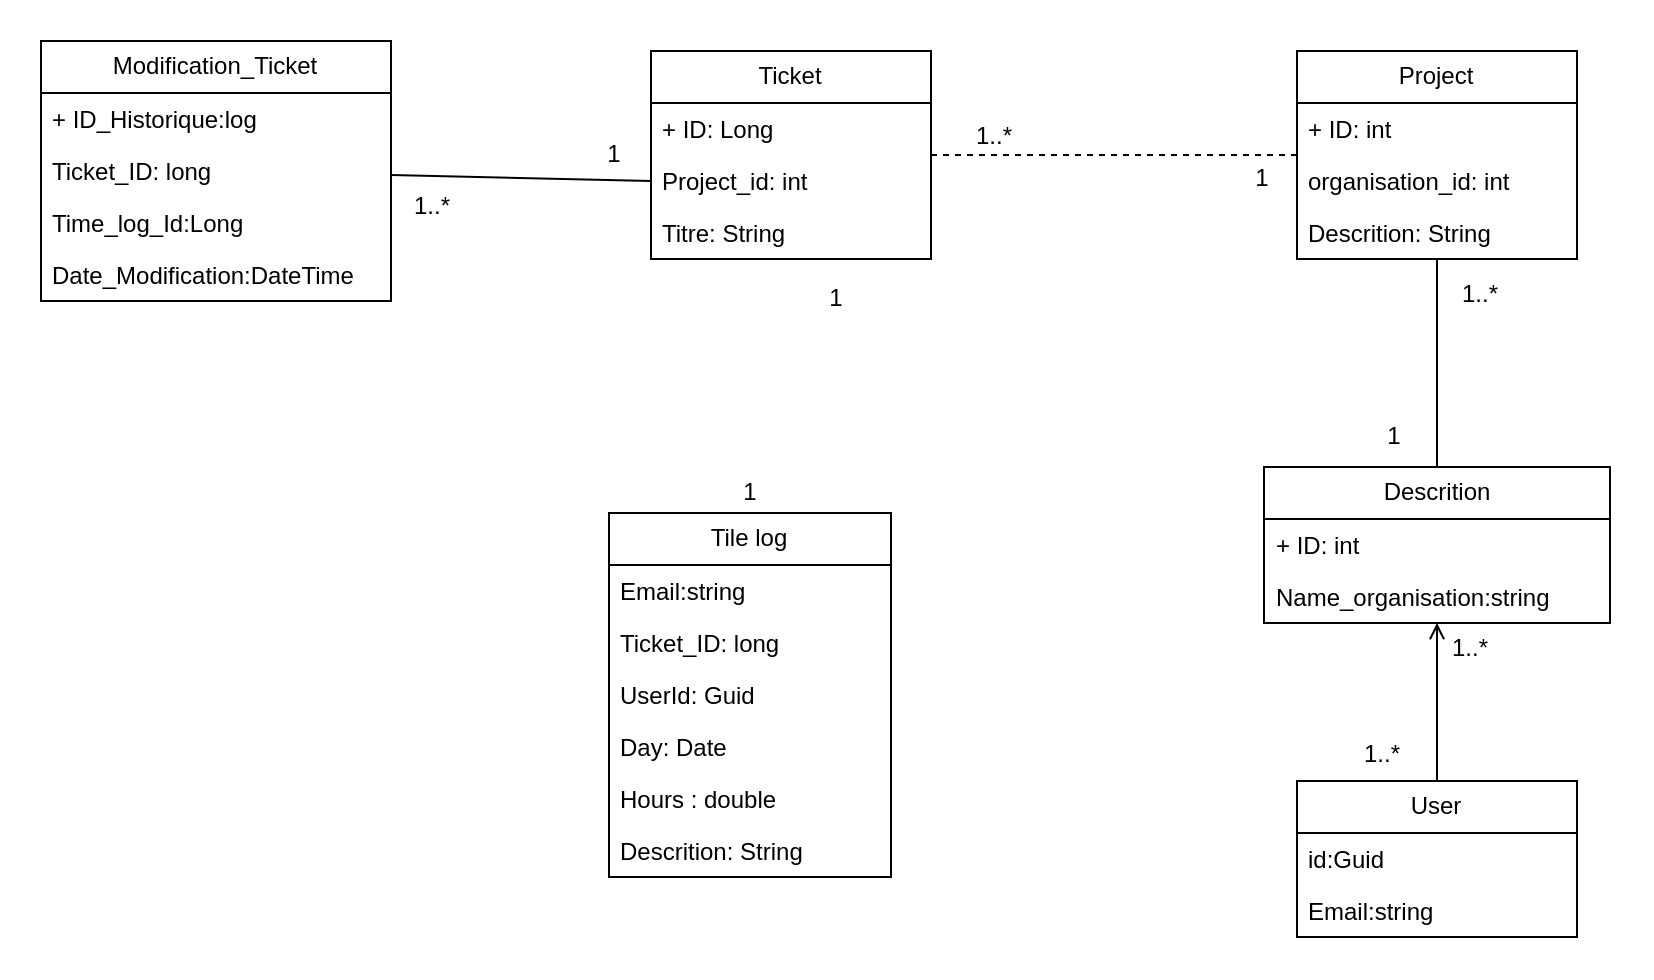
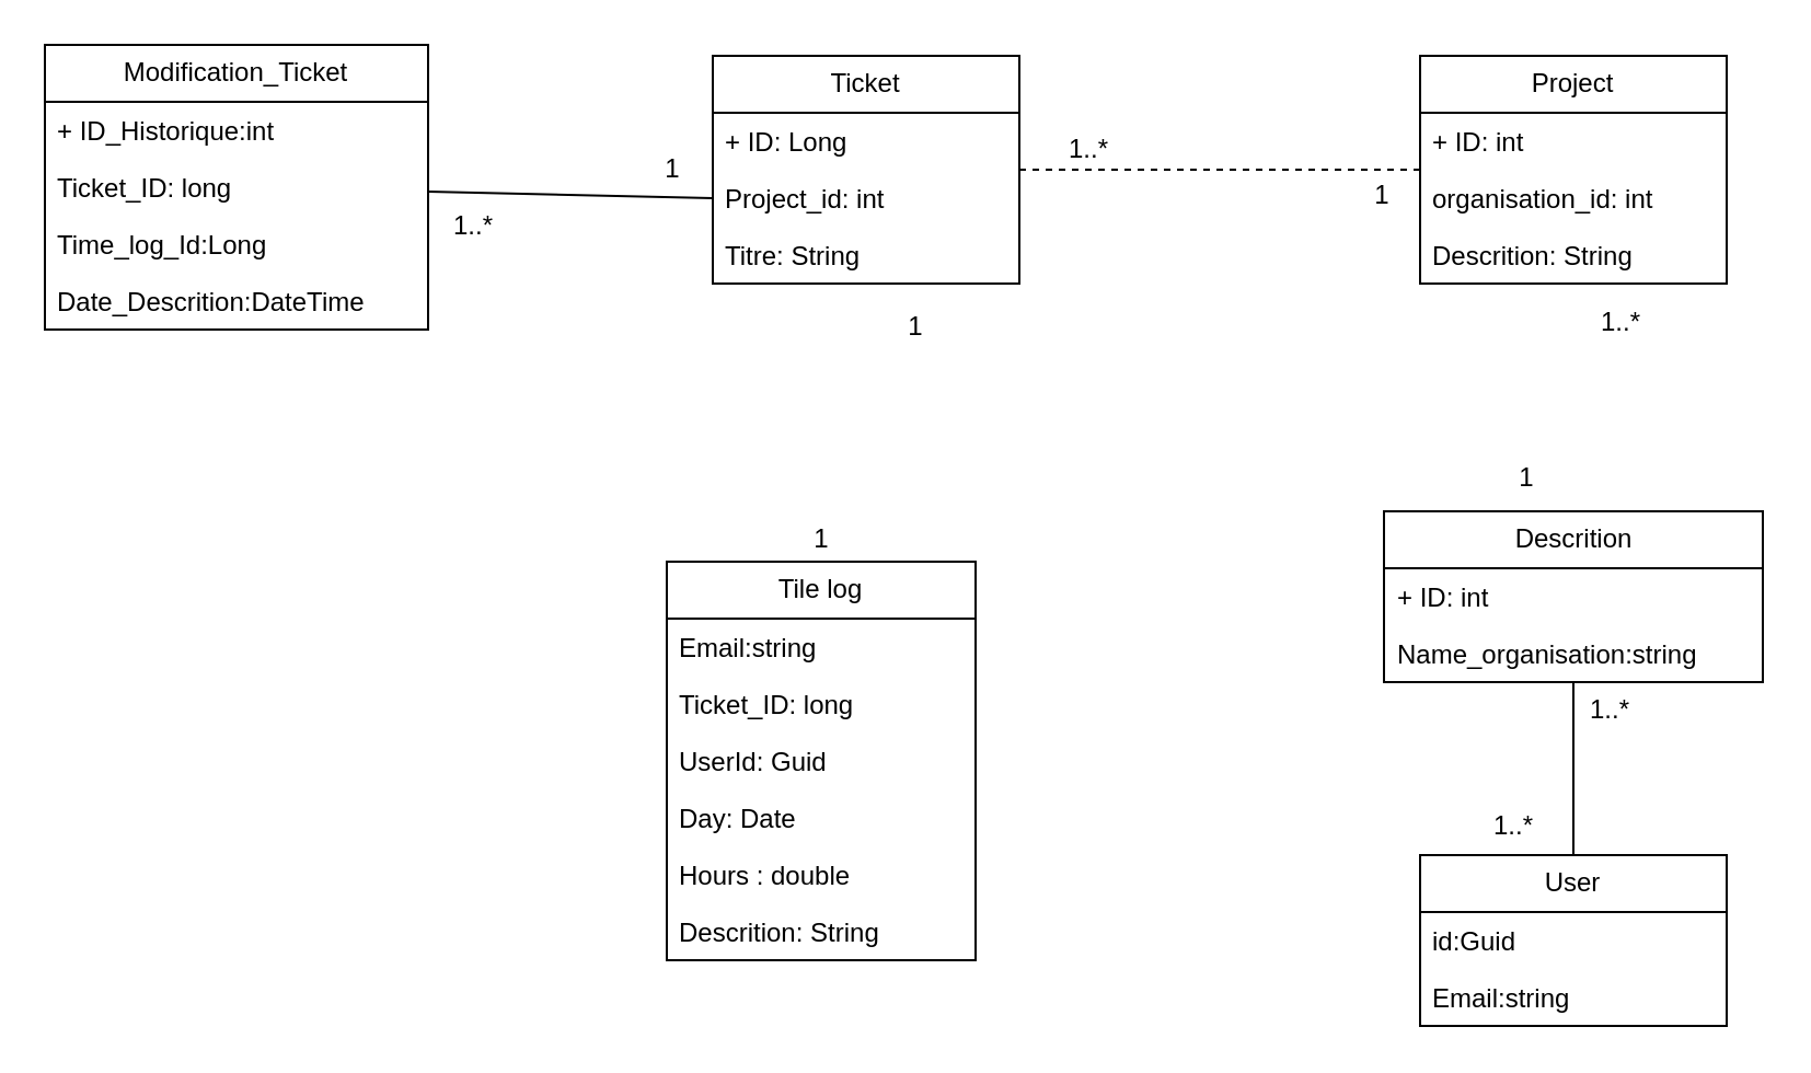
- <mxCell id="3" value="+ ID_Historique:log&amp;nbsp;" style="text;strokeColor=none;fillColor=none;align=left;verticalAlign=top;spacingLeft=4;spacingRight=4;overflow=hidden;rotatable=0;points=[[0,0.5],[1,0.5]];portConstraint=eastwest;whiteSpace=wrap;html=1;" parent="2" vertex="1"><mxGeometry y="26" width="175" height="26" as="geometry" /></mxCell>
+ <mxCell id="3" value="+ ID_Historique:int&amp;nbsp;" style="text;strokeColor=none;fillColor=none;align=left;verticalAlign=top;spacingLeft=4;spacingRight=4;overflow=hidden;rotatable=0;points=[[0,0.5],[1,0.5]];portConstraint=eastwest;whiteSpace=wrap;html=1;" parent="2" vertex="1"><mxGeometry y="26" width="175" height="26" as="geometry" /></mxCell>
- <mxCell id="6" value="Date_Modification:DateTime" style="text;strokeColor=none;fillColor=none;align=left;verticalAlign=top;spacingLeft=4;spacingRight=4;overflow=hidden;rotatable=0;points=[[0,0.5],[1,0.5]];portConstraint=eastwest;whiteSpace=wrap;html=1;" parent="2" vertex="1"><mxGeometry y="104" width="175" height="26" as="geometry" /></mxCell>
+ <mxCell id="6" value="Date_Descrition:DateTime" style="text;strokeColor=none;fillColor=none;align=left;verticalAlign=top;spacingLeft=4;spacingRight=4;overflow=hidden;rotatable=0;points=[[0,0.5],[1,0.5]];portConstraint=eastwest;whiteSpace=wrap;html=1;" parent="2" vertex="1"><mxGeometry y="104" width="175" height="26" as="geometry" /></mxCell>
- <mxCell id="19" value="" style="endArrow=none;html=1;rounded=0;" parent="1" source="15" target="11" edge="1"><mxGeometry width="50" height="50" relative="1" as="geometry"><mxPoint x="548.48" y="242.7" as="sourcePoint" /><mxPoint x="547" y="136" as="targetPoint" /></mxGeometry></mxCell>
- <mxCell id="22" value="" style="endArrow=open;html=1;rounded=0;exitX=0.5;exitY=0;exitDx=0;exitDy=0;" parent="1" source="23" target="15" edge="1"><mxGeometry width="50" height="50" relative="1" as="geometry"><mxPoint x="709.82" y="427.06" as="sourcePoint" /><mxPoint x="710.68" y="345.364" as="targetPoint" /></mxGeometry></mxCell>
+ <mxCell id="22" value="" style="endArrow=none;html=1;rounded=0;exitX=0.5;exitY=0;exitDx=0;exitDy=0;" parent="1" source="23" target="15" edge="1"><mxGeometry width="50" height="50" relative="1" as="geometry"><mxPoint x="709.82" y="427.06" as="sourcePoint" /><mxPoint x="710.68" y="345.364" as="targetPoint" /></mxGeometry></mxCell>
